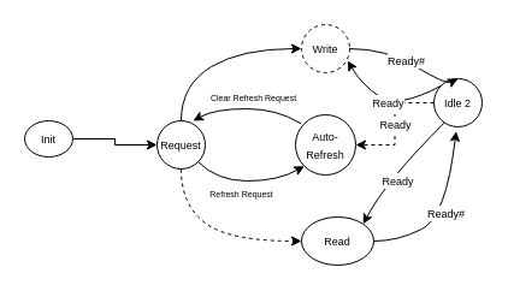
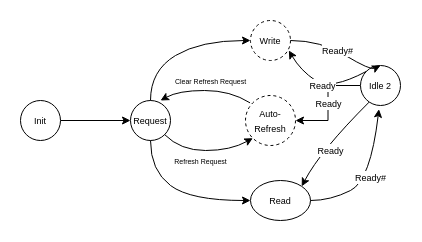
- <mxCell id="3" value="&lt;font style=&quot;font-size: 9px;&quot;&gt;Init&lt;/font&gt;" style="ellipse;whiteSpace=wrap;html=1;aspect=fixed;" parent="1" vertex="1"><mxGeometry x="20" y="100" width="40" height="30" as="geometry" /></mxCell>
+ <mxCell id="3" value="&lt;font style=&quot;font-size: 9px;&quot;&gt;Init&lt;/font&gt;" style="ellipse;whiteSpace=wrap;html=1;aspect=fixed;" parent="1" vertex="1"><mxGeometry x="20" y="100" width="40" height="40" as="geometry" /></mxCell>
- <mxCell id="5" value="&lt;font style=&quot;font-size: 9px;&quot;&gt;Auto-Refresh&lt;/font&gt;" style="ellipse;whiteSpace=wrap;html=1;aspect=fixed;" parent="1" vertex="1"><mxGeometry x="245" y="95" width="50" height="50" as="geometry" /></mxCell>
+ <mxCell id="5" value="&lt;font style=&quot;font-size: 9px;&quot;&gt;Auto-Refresh&lt;/font&gt;" style="ellipse;whiteSpace=wrap;html=1;aspect=fixed;dashed=1;" parent="1" vertex="1"><mxGeometry x="245" y="95" width="50" height="50" as="geometry" /></mxCell>
- <mxCell id="10" value="&lt;font style=&quot;font-size: 9px;&quot;&gt;Ready&lt;/font&gt;" style="edgeStyle=orthogonalEdgeStyle;rounded=0;orthogonalLoop=1;jettySize=auto;html=1;entryX=1;entryY=0.5;entryDx=0;entryDy=0;dashed=1;" edge="1" parent="1" source="11" target="5"><mxGeometry relative="1" as="geometry" /></mxCell>
+ <mxCell id="10" value="&lt;font style=&quot;font-size: 9px;&quot;&gt;Ready&lt;/font&gt;" style="edgeStyle=orthogonalEdgeStyle;rounded=0;orthogonalLoop=1;jettySize=auto;html=1;entryX=1;entryY=0.5;entryDx=0;entryDy=0;" edge="1" parent="1" source="11" target="5"><mxGeometry relative="1" as="geometry" /></mxCell>
- <mxCell id="9" value="" style="curved=1;endArrow=classic;html=1;rounded=0;exitX=0.5;exitY=1;exitDx=0;exitDy=0;entryX=0;entryY=0.5;entryDx=0;entryDy=0;dashed=1;" edge="1" parent="1" source="4" target="6"><mxGeometry width="50" height="50" relative="1" as="geometry"><mxPoint x="190" y="140" as="sourcePoint" /><mxPoint x="140" y="190" as="targetPoint" /><Array as="points"><mxPoint x="150" y="170" /><mxPoint x="190" y="200" /></Array></mxGeometry></mxCell>
+ <mxCell id="9" value="" style="curved=1;endArrow=classic;html=1;rounded=0;exitX=0.5;exitY=1;exitDx=0;exitDy=0;entryX=0;entryY=0.5;entryDx=0;entryDy=0;" edge="1" parent="1" source="4" target="6"><mxGeometry width="50" height="50" relative="1" as="geometry"><mxPoint x="190" y="140" as="sourcePoint" /><mxPoint x="140" y="190" as="targetPoint" /><Array as="points"><mxPoint x="150" y="170" /><mxPoint x="190" y="200" /></Array></mxGeometry></mxCell>
